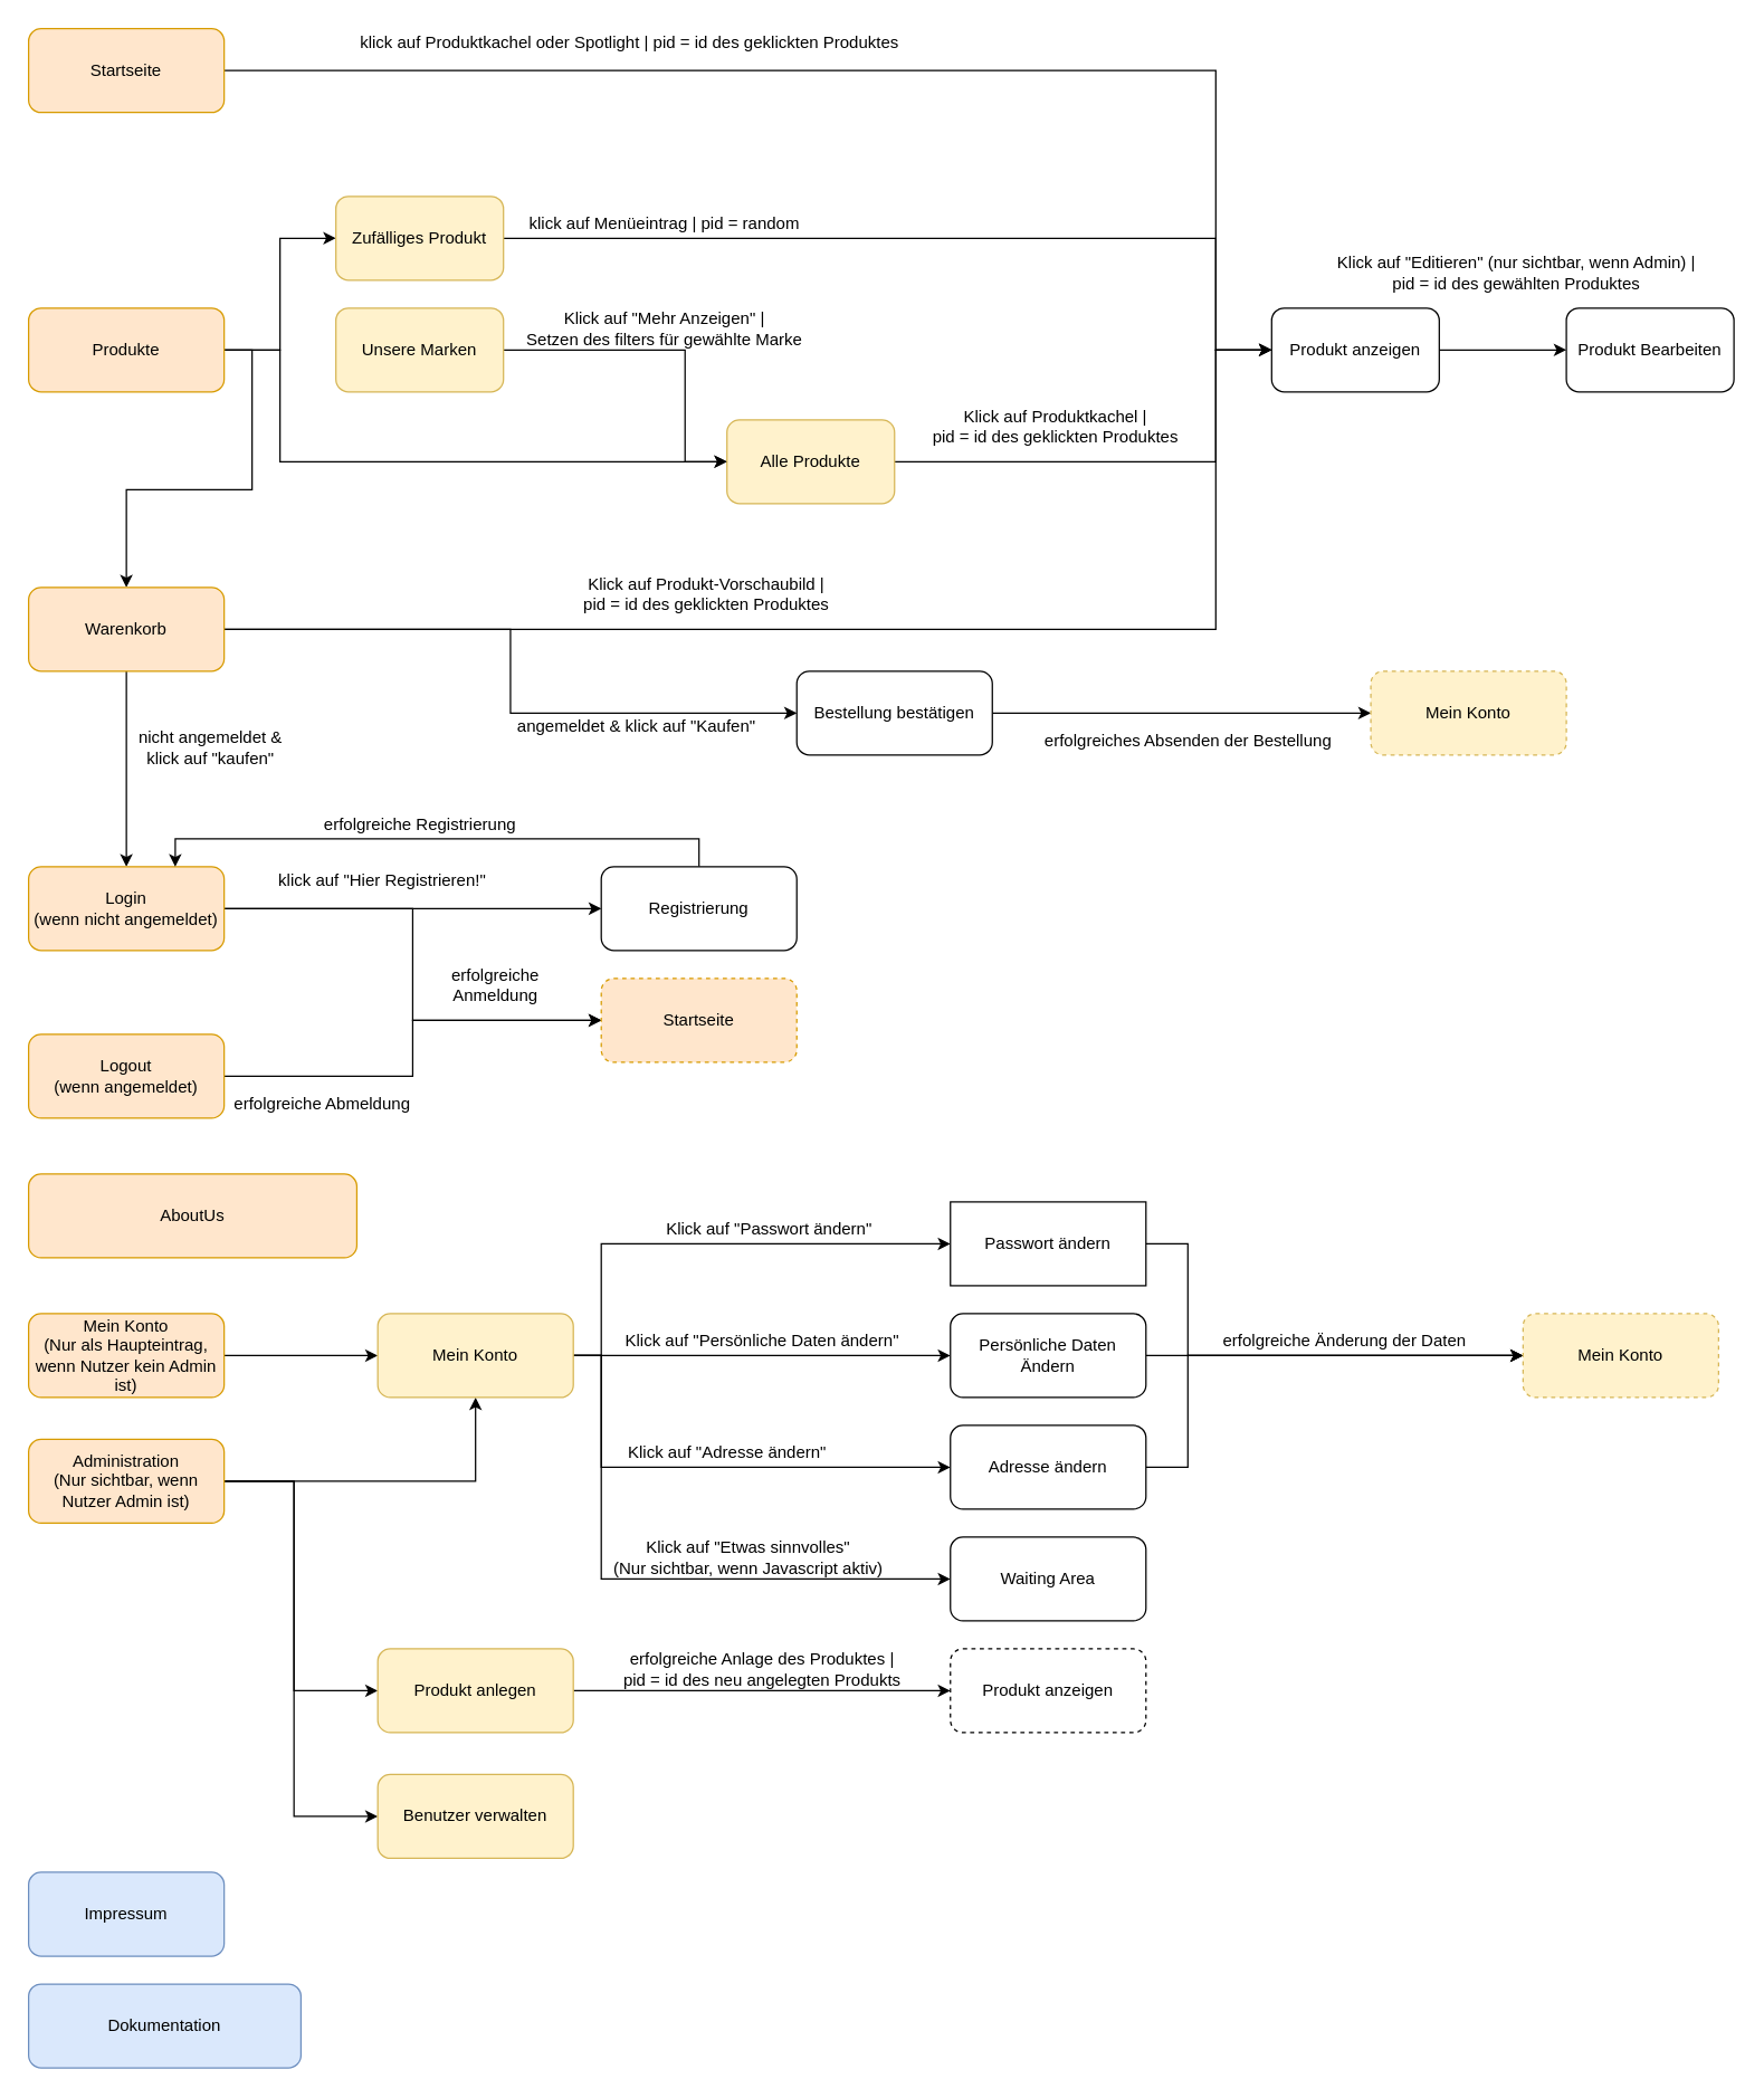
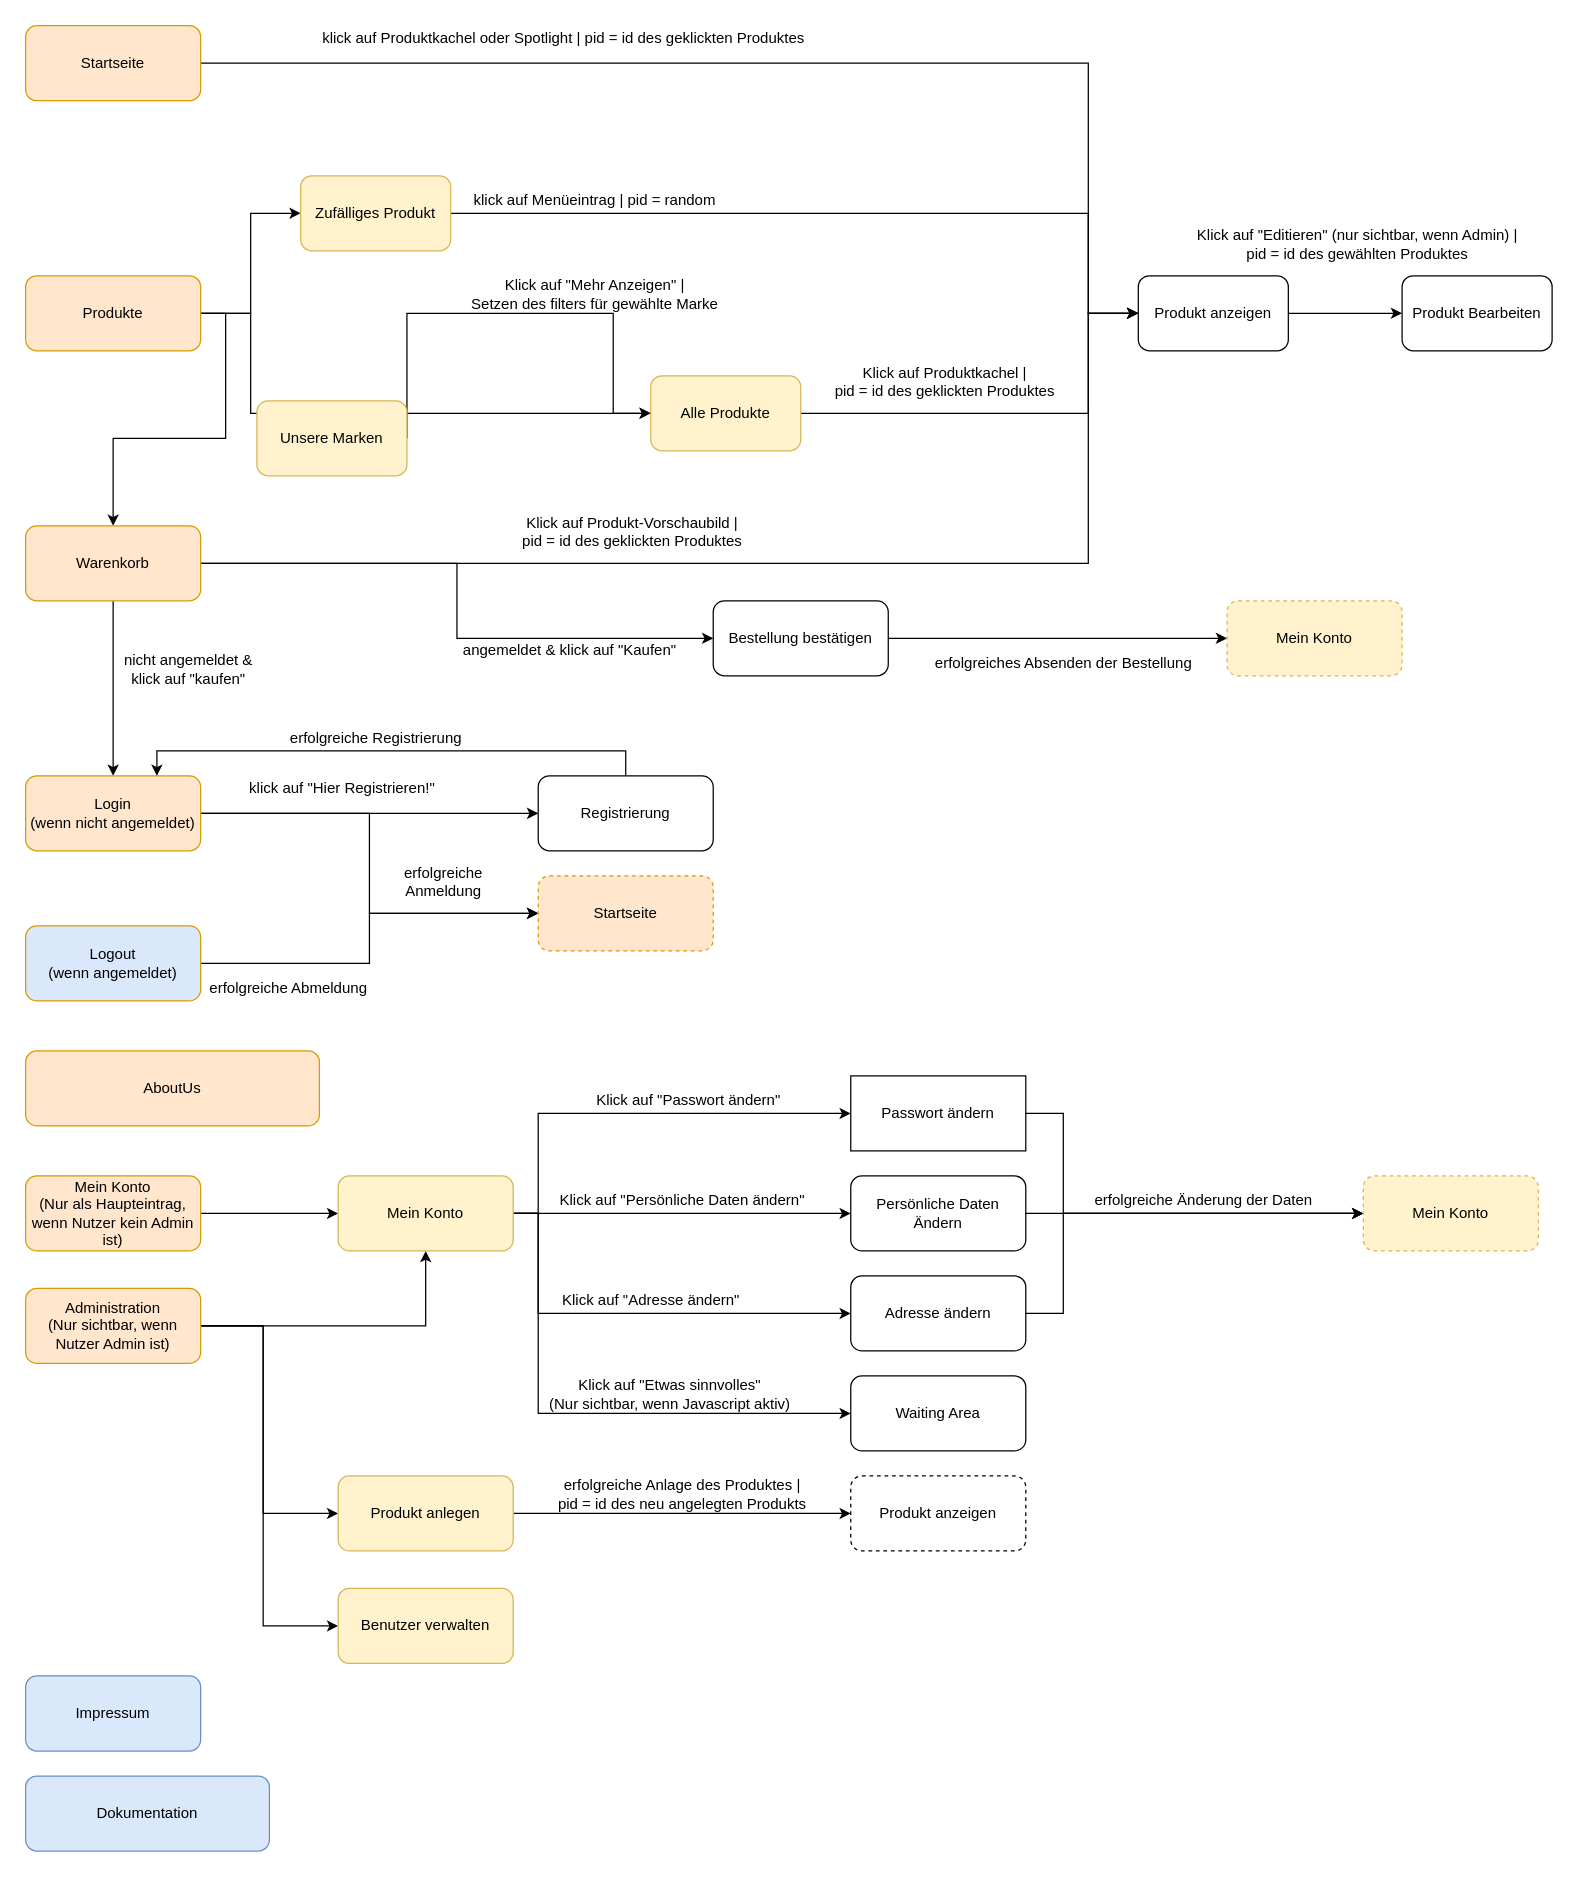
- <mxCell id="18" value="Unsere Marken" style="rounded=1;whiteSpace=wrap;html=1;fillColor=#fff2cc;strokeColor=#d6b656;" vertex="1" parent="1"><mxGeometry x="240" y="220" width="120" height="60" as="geometry" /></mxCell>
+ <mxCell id="18" value="Unsere Marken" style="rounded=1;whiteSpace=wrap;html=1;fillColor=#fff2cc;strokeColor=#d6b656;" vertex="1" parent="1"><mxGeometry x="205" y="320" width="120" height="60" as="geometry" /></mxCell>
- <mxCell id="23" value="Logout&lt;br&gt;(wenn angemeldet)" style="rounded=1;whiteSpace=wrap;html=1;fillColor=#ffe6cc;strokeColor=#d79b00;" vertex="1" parent="1"><mxGeometry x="20" y="740" width="140" height="60" as="geometry" /></mxCell>
+ <mxCell id="23" value="Logout&lt;br&gt;(wenn angemeldet)" style="rounded=1;whiteSpace=wrap;html=1;fillColor=#dae8fc;strokeColor=#d79b00;" vertex="1" parent="1"><mxGeometry x="20" y="740" width="140" height="60" as="geometry" /></mxCell>
